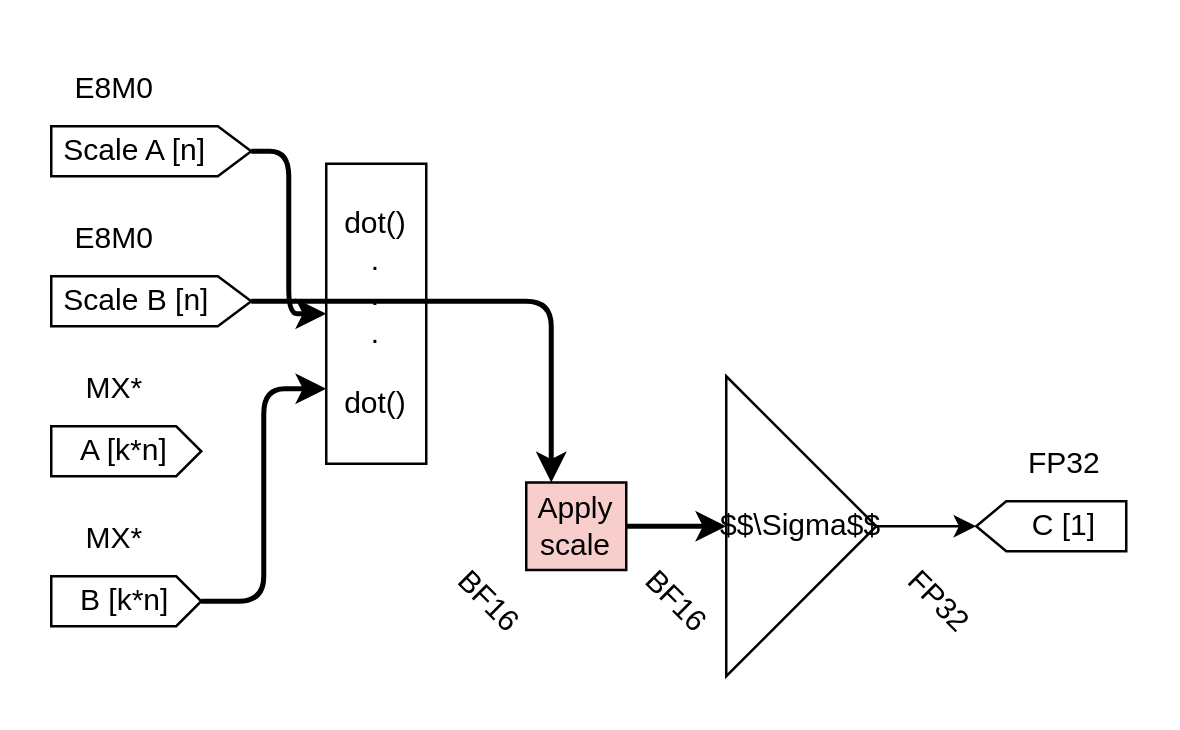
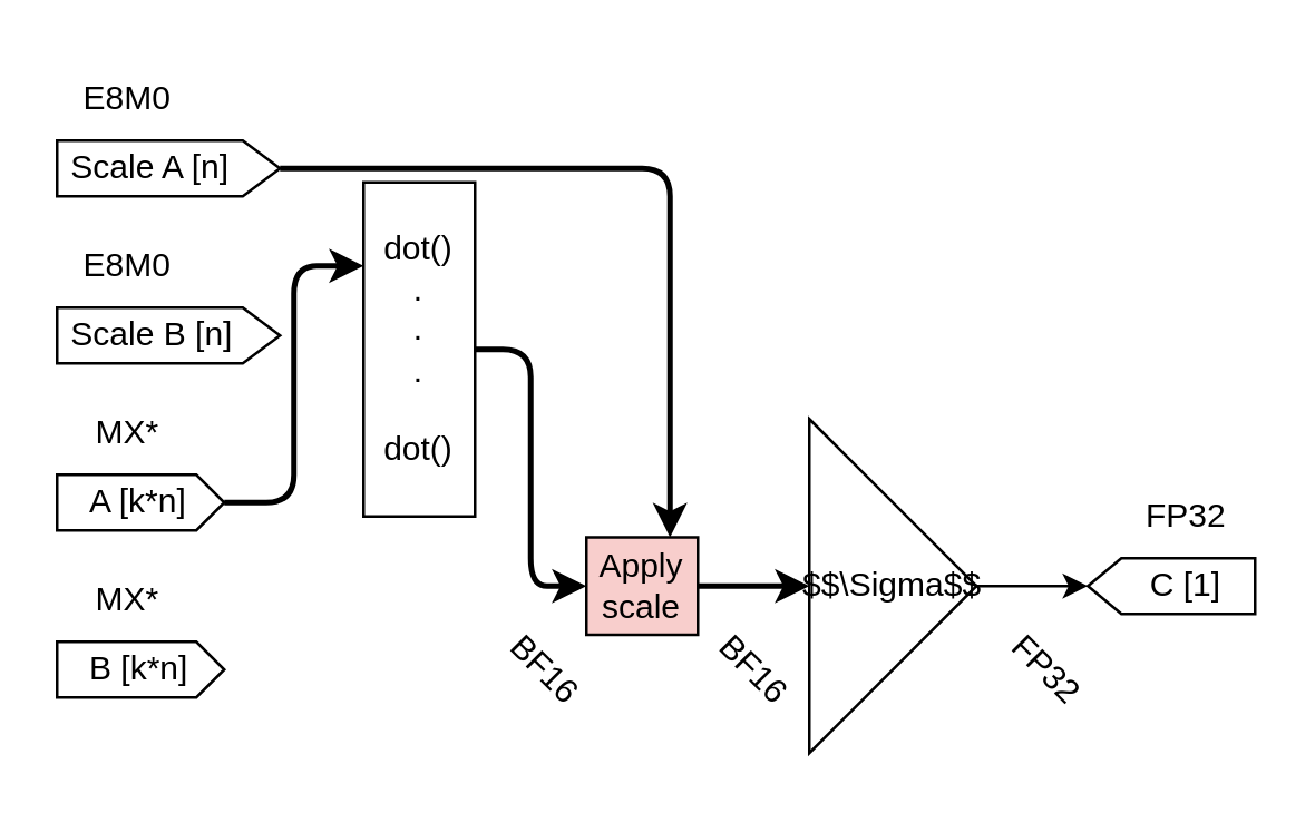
- <mxCell id="16" style="edgeStyle=orthogonalEdgeStyle;html=1;strokeWidth=2;" parent="1" source="17" target="10" edge="1"><mxGeometry relative="1" as="geometry" /></mxCell>
+ <mxCell id="16" style="edgeStyle=orthogonalEdgeStyle;html=1;entryX=0.75;entryY=0;entryDx=0;entryDy=0;strokeWidth=2;" parent="1" source="17" target="15" edge="1"><mxGeometry relative="1" as="geometry" /></mxCell>
- <mxCell id="18" style="edgeStyle=orthogonalEdgeStyle;html=1;entryX=0.25;entryY=0;entryDx=0;entryDy=0;strokeWidth=2;" parent="1" source="19" target="15" edge="1"><mxGeometry relative="1" as="geometry" /></mxCell>
+ <mxCell id="2" style="edgeStyle=orthogonalEdgeStyle;html=1;entryX=0;entryY=0.25;entryDx=0;entryDy=0;strokeWidth=2;" parent="1" source="3" target="10" edge="1"><mxGeometry relative="1" as="geometry" /></mxCell>
+ <mxCell id="9" style="edgeStyle=orthogonalEdgeStyle;html=1;entryX=0;entryY=0.5;entryDx=0;entryDy=0;strokeWidth=2;" parent="1" source="10" target="15" edge="1"><mxGeometry relative="1" as="geometry" /></mxCell>
- <mxCell id="4" style="edgeStyle=orthogonalEdgeStyle;html=1;entryX=0;entryY=0.75;entryDx=0;entryDy=0;strokeWidth=2;" parent="1" source="5" target="10" edge="1"><mxGeometry relative="1" as="geometry" /></mxCell>
